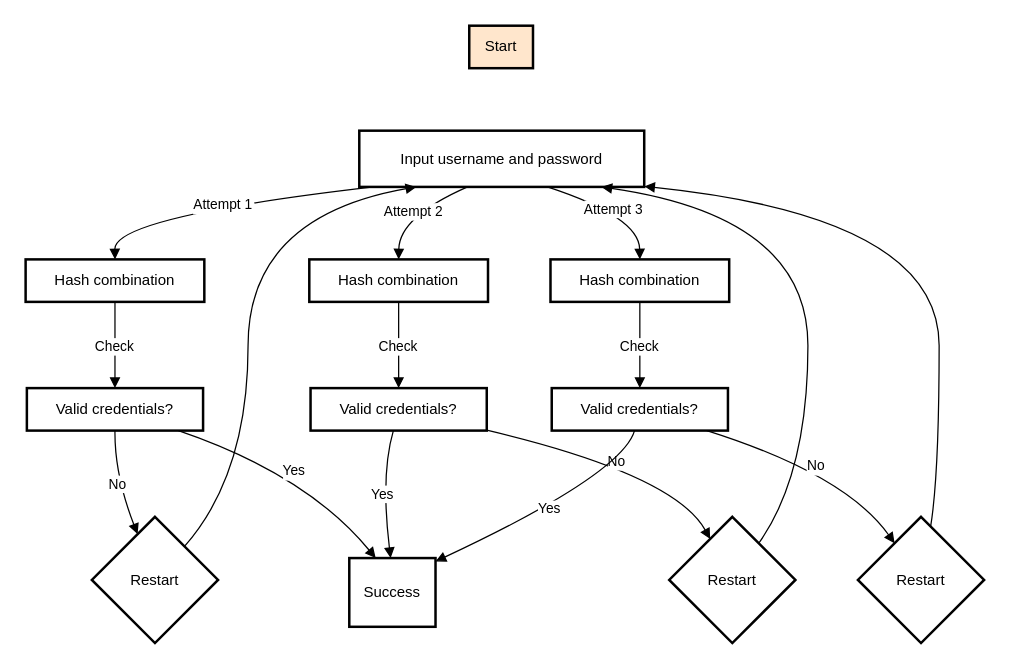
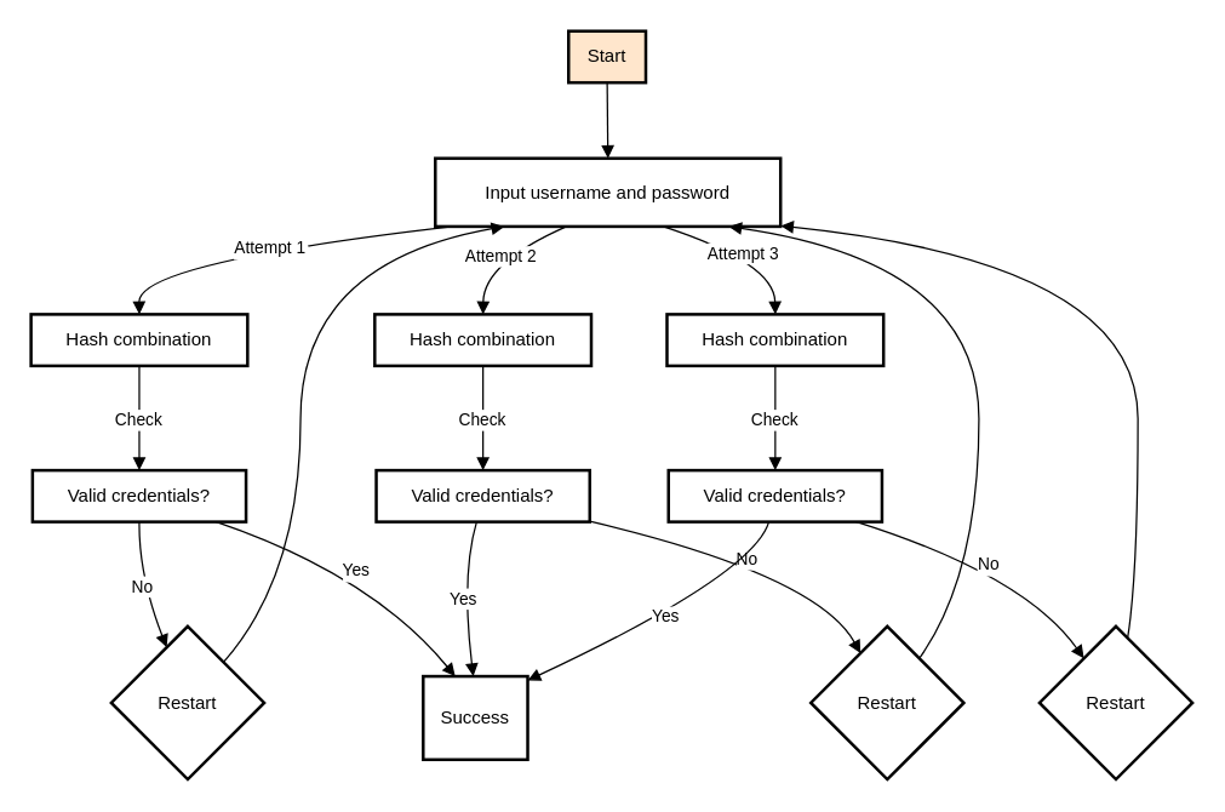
+ <mxCell id="14" value="" style="curved=1;startArrow=none;endArrow=block;exitX=0.5;exitY=1;entryX=0.5;entryY=0;" edge="1" parent="1" source="2" target="3"><mxGeometry relative="1" as="geometry"><Array as="points" /></mxGeometry></mxCell>
